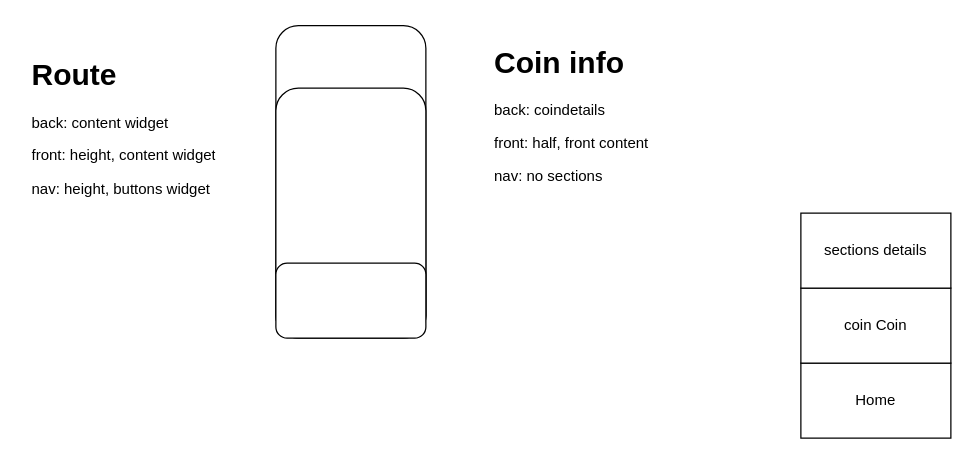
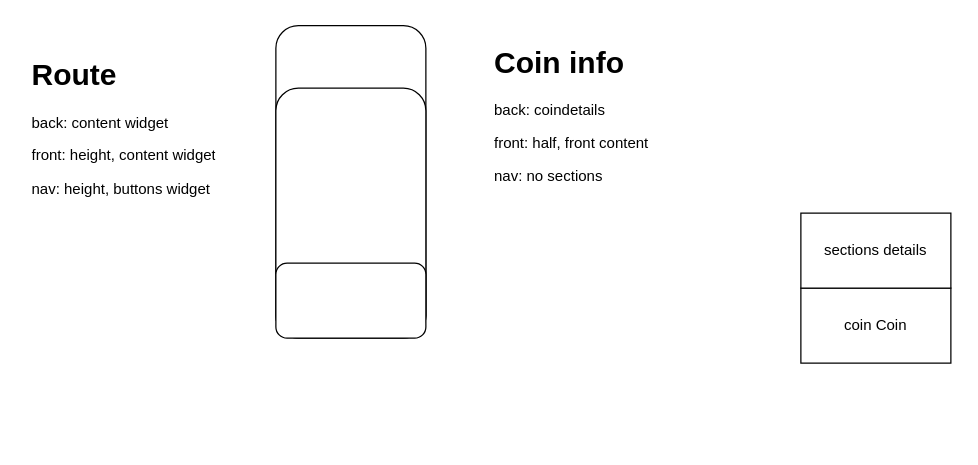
- <mxCell id="7" value="Home" style="rounded=0;whiteSpace=wrap;html=1;" vertex="1" parent="1"><mxGeometry x="640" y="290" width="120" height="60" as="geometry" /></mxCell>
